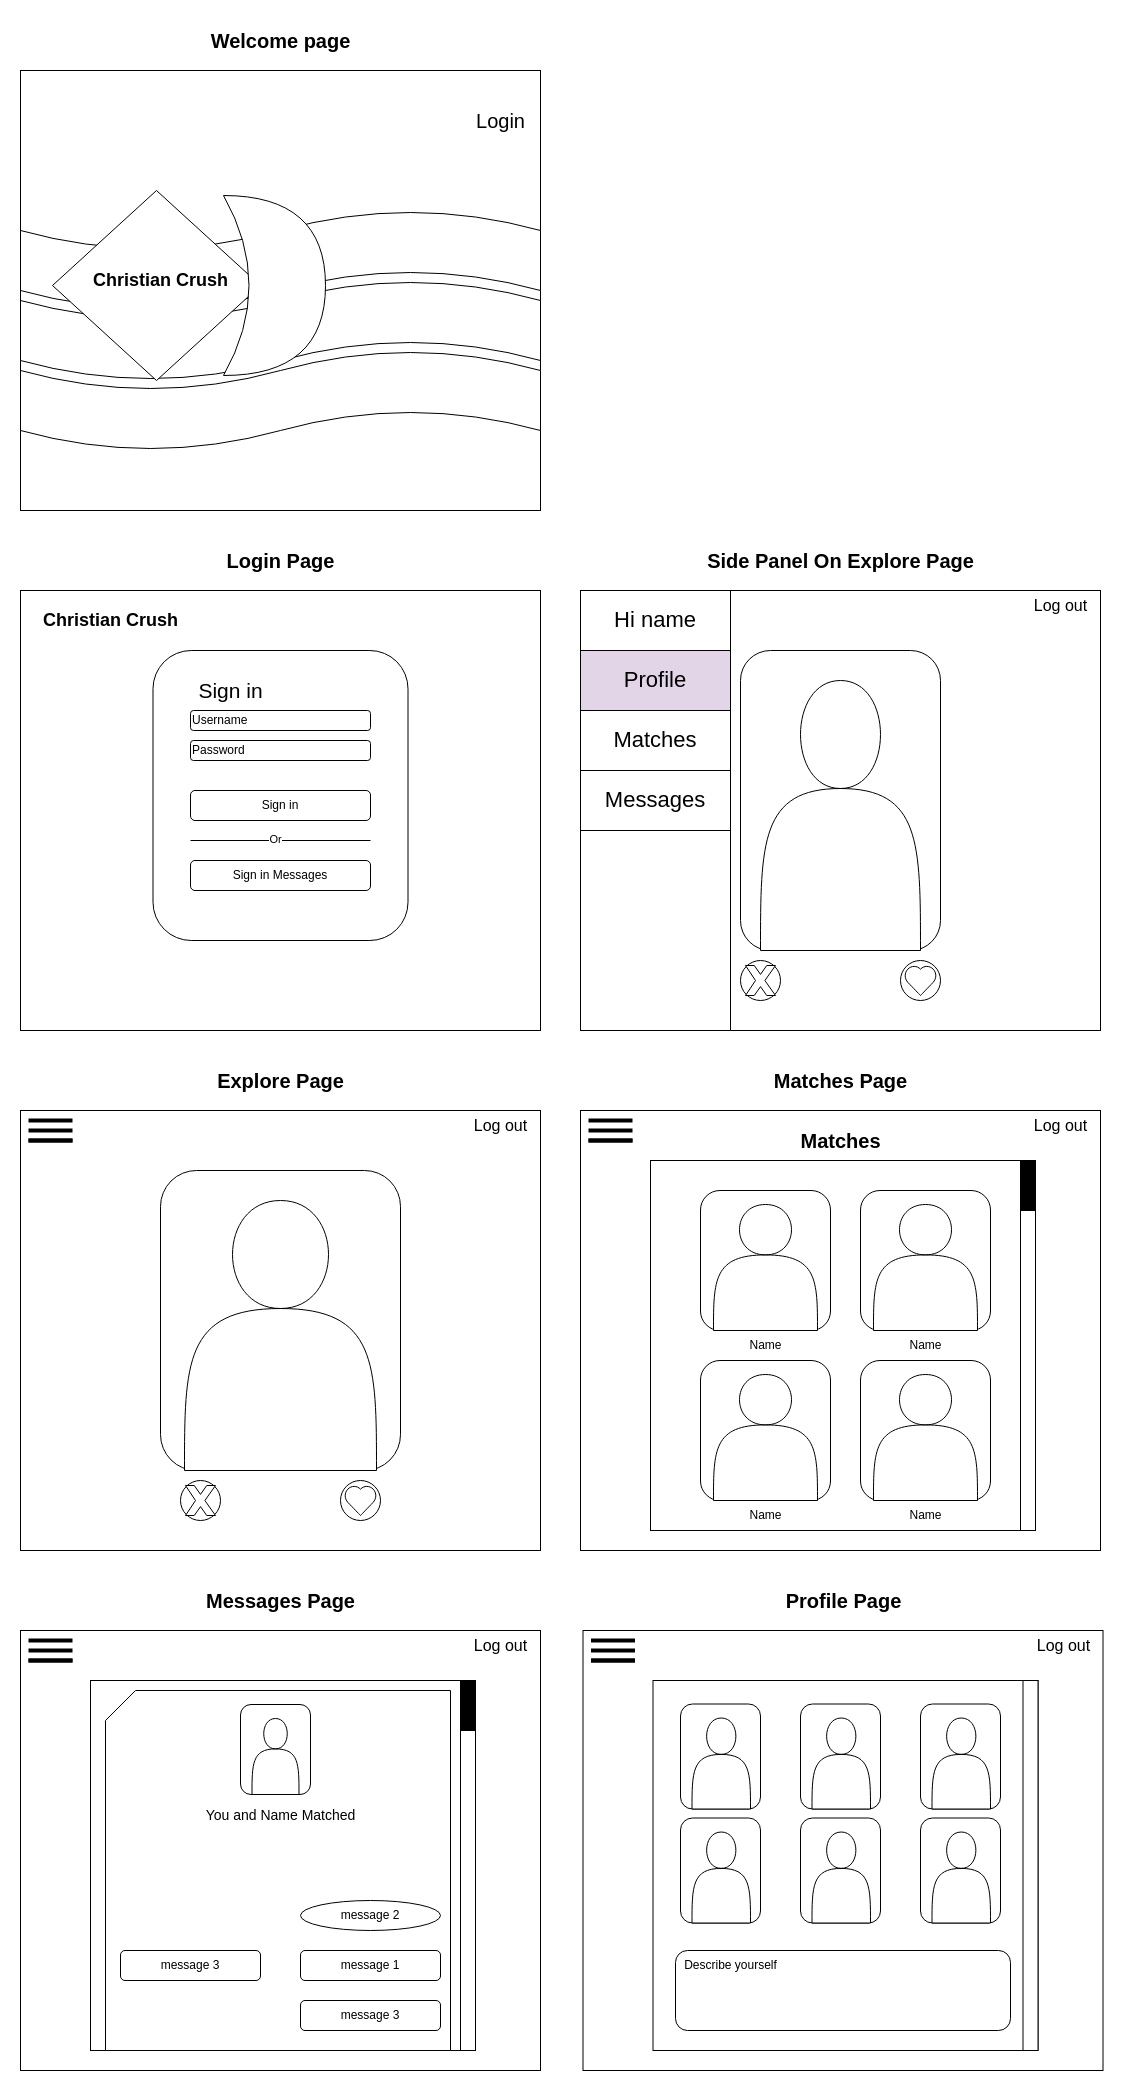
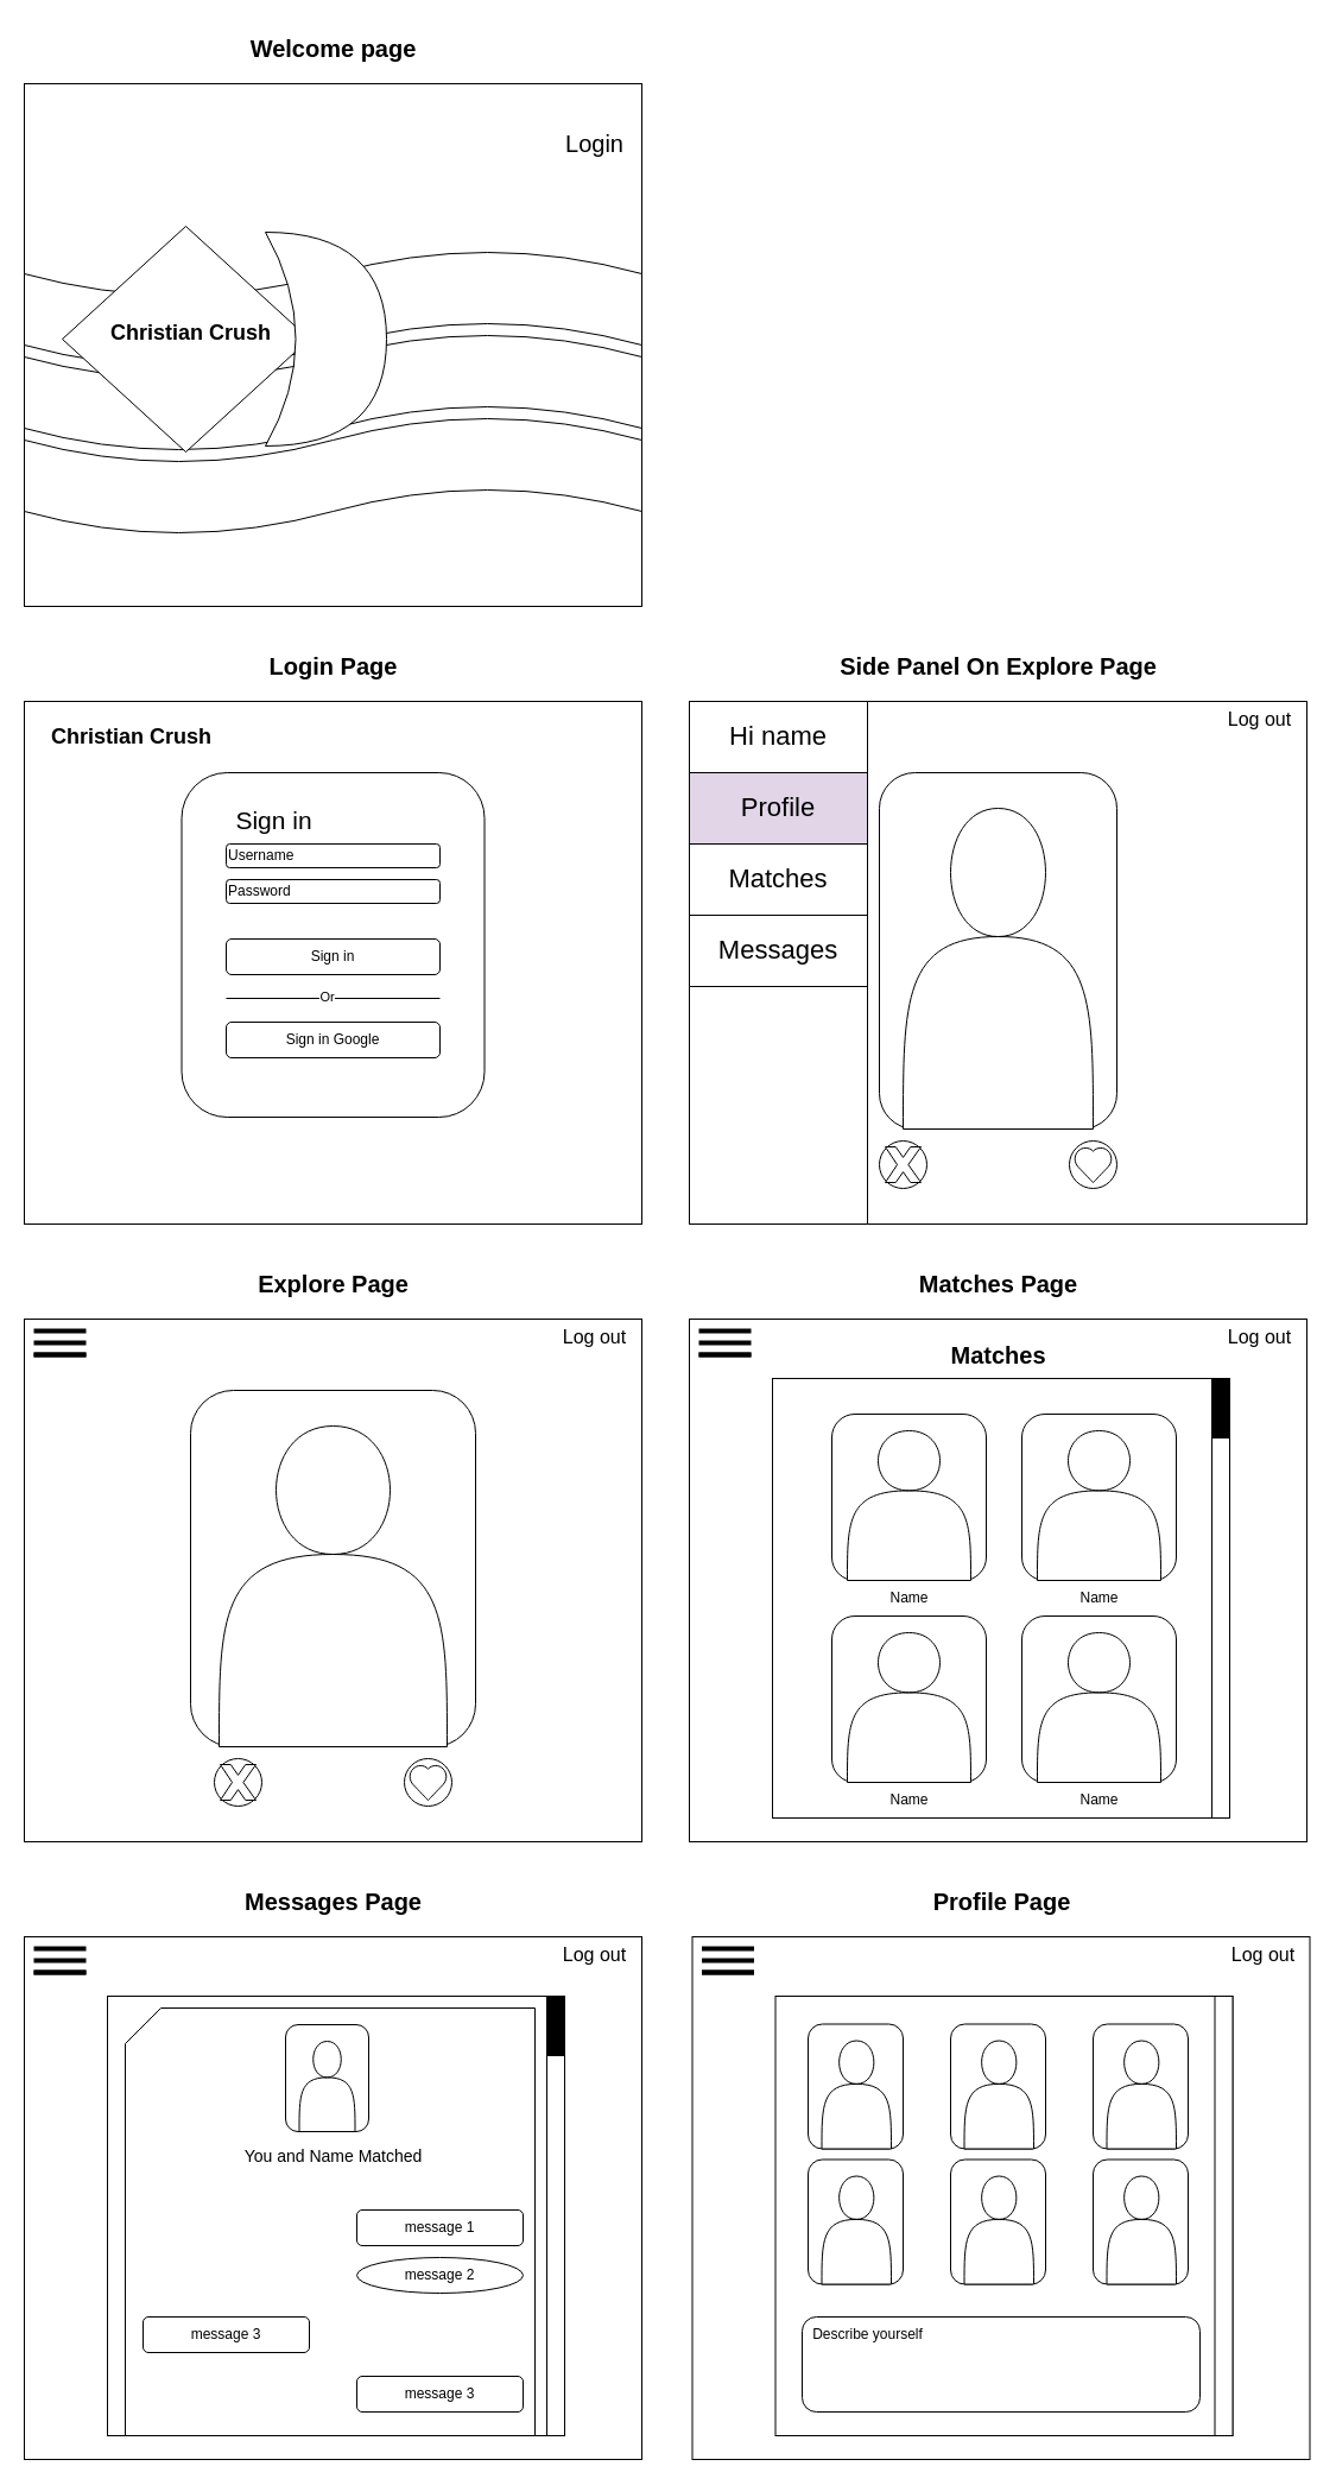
- <mxCell id="41" value="Sign in Messages" style="rounded=1;whiteSpace=wrap;html=1;" parent="1" vertex="1"><mxGeometry x="190" y="860" width="180" height="30" as="geometry" /></mxCell>
+ <mxCell id="41" value="Sign in Google" style="rounded=1;whiteSpace=wrap;html=1;" parent="1" vertex="1"><mxGeometry x="190" y="860" width="180" height="30" as="geometry" /></mxCell>
- <mxCell id="77" value="message 1" style="rounded=1;whiteSpace=wrap;html=1;" vertex="1" parent="1"><mxGeometry x="300" y="1950" width="140" height="30" as="geometry" /></mxCell>
+ <mxCell id="77" value="message 1" style="rounded=1;whiteSpace=wrap;html=1;" vertex="1" parent="1"><mxGeometry x="300" y="1860" width="140" height="30" as="geometry" /></mxCell>
